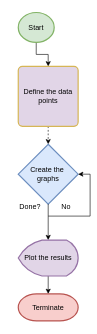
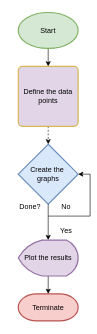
- <mxCell id="3" value="Start" style="strokeWidth=2;html=1;shape=mxgraph.flowchart.start_1;whiteSpace=wrap;fillColor=#d5e8d4;strokeColor=#82b366;" vertex="1" parent="1"><mxGeometry x="30" y="20" width="60" height="50" as="geometry" /></mxCell>
+ <mxCell id="3" value="Start" style="strokeWidth=2;html=1;shape=mxgraph.flowchart.start_1;whiteSpace=wrap;fillColor=#d5e8d4;strokeColor=#82b366;" vertex="1" parent="1"><mxGeometry x="30" y="20" width="100" height="60" as="geometry" /></mxCell>
+ <mxCell id="13" value="Yes" style="text;html=1;strokeColor=none;fillColor=none;align=center;verticalAlign=middle;whiteSpace=wrap;rounded=0;" vertex="1" parent="1"><mxGeometry x="80" y="370" width="60" height="30" as="geometry" /></mxCell>
